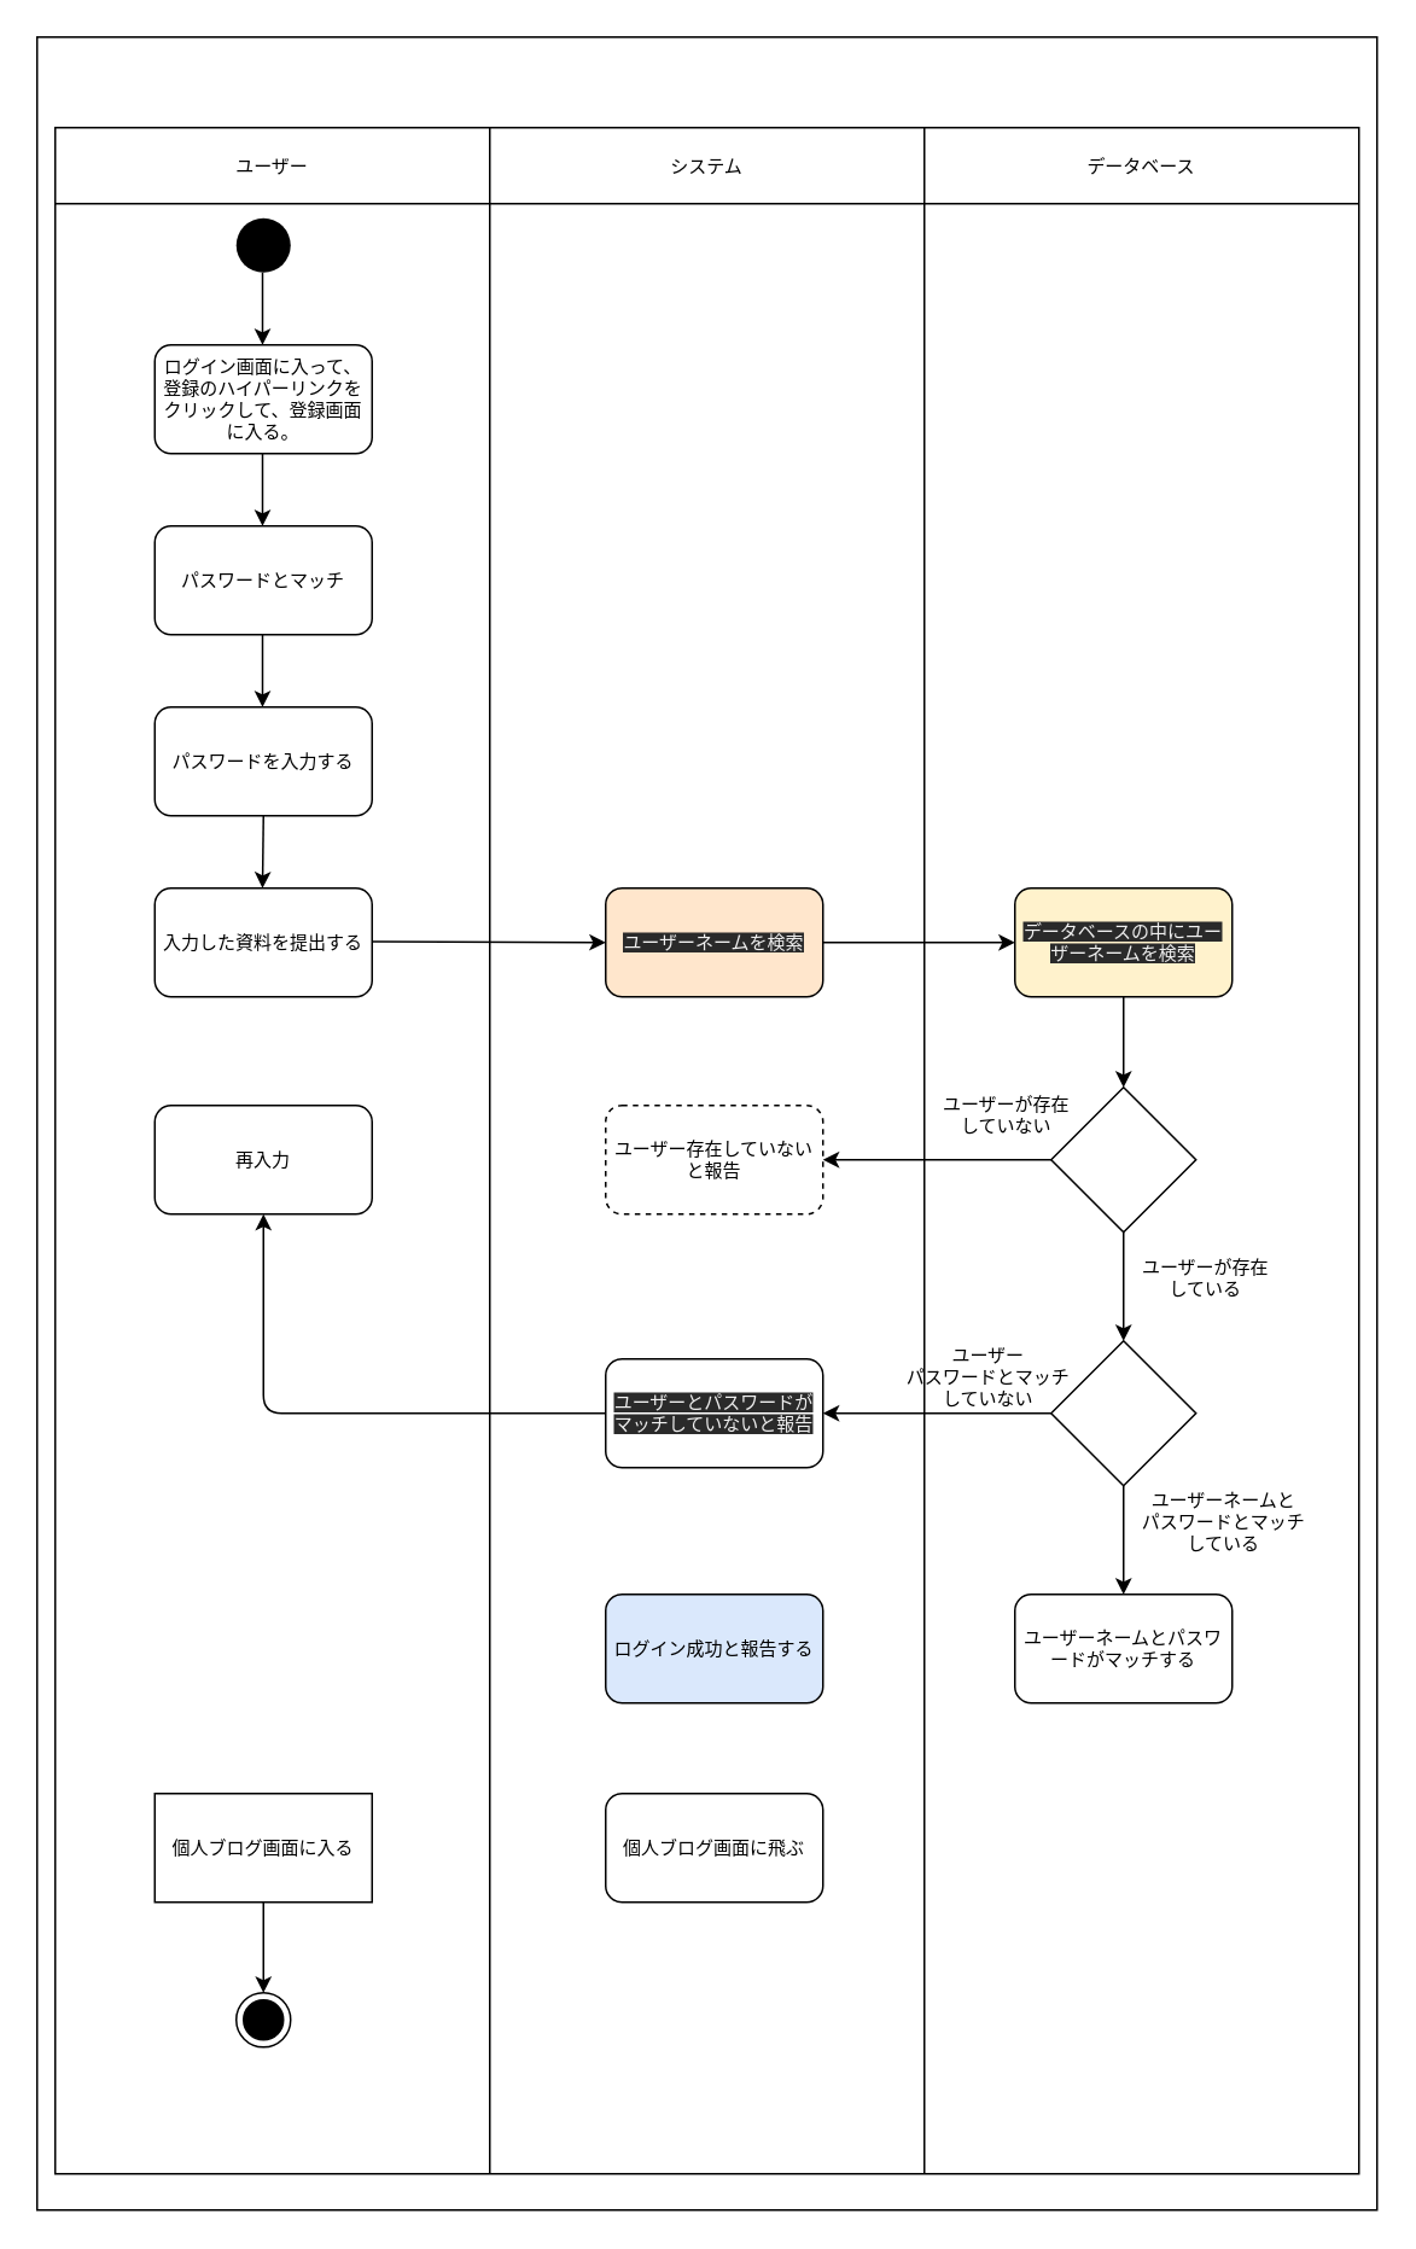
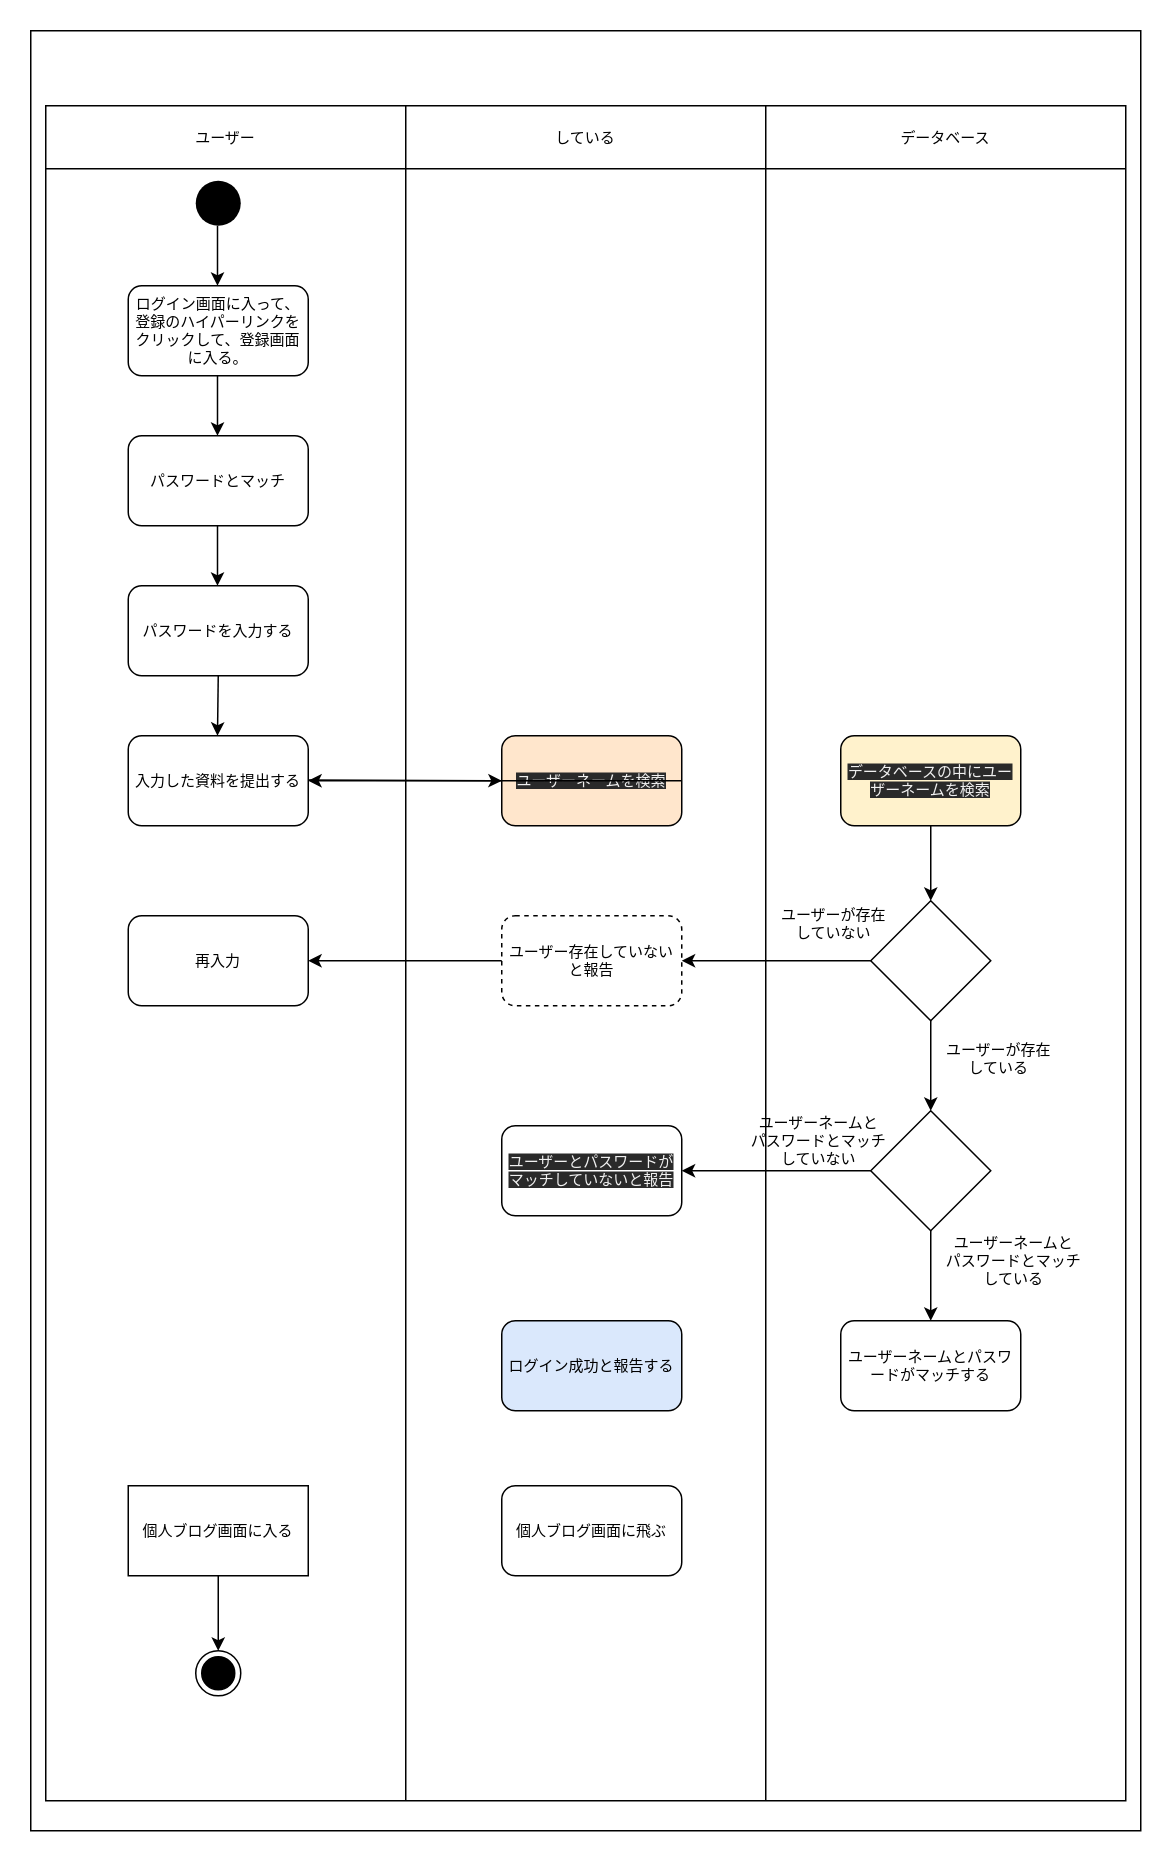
- <mxCell id="6" value="システム" style="shape=partialRectangle;html=1;whiteSpace=wrap;connectable=0;overflow=hidden;fillColor=none;top=0;left=0;bottom=0;right=0;pointerEvents=1;fontSize=10;" parent="4" vertex="1"><mxGeometry x="240" width="240" height="42" as="geometry"><mxRectangle width="240" height="42" as="alternateBounds" /></mxGeometry></mxCell>
+ <mxCell id="6" value="している" style="shape=partialRectangle;html=1;whiteSpace=wrap;connectable=0;overflow=hidden;fillColor=none;top=0;left=0;bottom=0;right=0;pointerEvents=1;fontSize=10;" parent="4" vertex="1"><mxGeometry x="240" width="240" height="42" as="geometry"><mxRectangle width="240" height="42" as="alternateBounds" /></mxGeometry></mxCell>
- <mxCell id="24" value="" style="endArrow=classic;html=1;fontSize=10;exitX=1;exitY=0.5;exitDx=0;exitDy=0;entryX=0;entryY=0.5;entryDx=0;entryDy=0;" parent="1" source="23" target="18" edge="1"><mxGeometry width="50" height="50" relative="1" as="geometry"><mxPoint x="440" y="790" as="sourcePoint" /><mxPoint x="560" y="789.5" as="targetPoint" /></mxGeometry></mxCell>
+ <mxCell id="24" value="" style="endArrow=classic;html=1;fontSize=10;exitX=1;exitY=0.5;exitDx=0;exitDy=0;" parent="1" source="23" target="20" edge="1"><mxGeometry width="50" height="50" relative="1" as="geometry"><mxPoint x="440" y="790" as="sourcePoint" /><mxPoint x="560" y="789.5" as="targetPoint" /></mxGeometry></mxCell>
+ <mxCell id="37" value="" style="endArrow=classic;html=1;fontSize=10;exitX=0;exitY=0.5;exitDx=0;exitDy=0;entryX=1;entryY=0.5;entryDx=0;entryDy=0;" parent="1" source="36" target="29" edge="1"><mxGeometry width="50" height="50" relative="1" as="geometry"><mxPoint x="320" y="640" as="sourcePoint" /><mxPoint x="370" y="590" as="targetPoint" /></mxGeometry></mxCell>
- <mxCell id="46" value="ユーザー&lt;br&gt;パスワードとマッチ&lt;br&gt;していない" style="text;html=1;resizable=0;autosize=1;align=center;verticalAlign=middle;points=[];fillColor=none;strokeColor=none;rounded=0;fontSize=10;" parent="1" vertex="1"><mxGeometry x="490" y="740" width="110" height="40" as="geometry" /></mxCell>
+ <mxCell id="46" value="ユーザーネームと&lt;br&gt;パスワードとマッチ&lt;br&gt;していない" style="text;html=1;resizable=0;autosize=1;align=center;verticalAlign=middle;points=[];fillColor=none;strokeColor=none;rounded=0;fontSize=10;" parent="1" vertex="1"><mxGeometry x="490" y="740" width="110" height="40" as="geometry" /></mxCell>
- <mxCell id="45" value="" style="endArrow=classic;html=1;fontSize=10;exitX=0;exitY=0.5;exitDx=0;exitDy=0;entryX=0.5;entryY=1;entryDx=0;entryDy=0;" parent="1" source="43" target="29" edge="1"><mxGeometry width="50" height="50" relative="1" as="geometry"><mxPoint x="320" y="850" as="sourcePoint" /><mxPoint x="370" y="800" as="targetPoint" /><Array as="points"><mxPoint x="145" y="780" /></Array></mxGeometry></mxCell>
